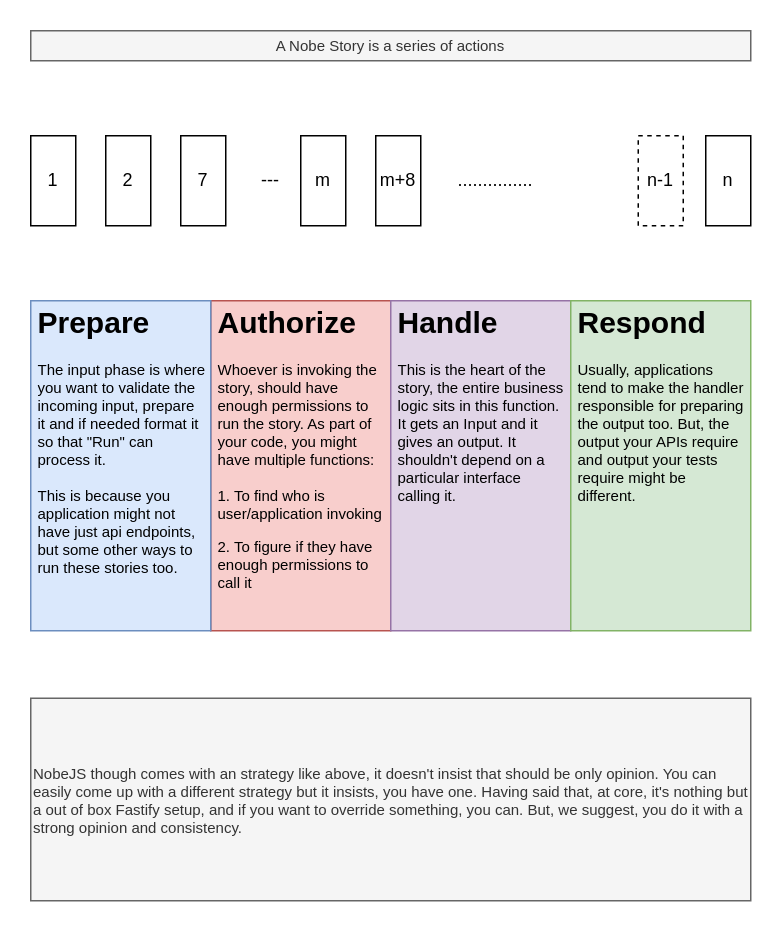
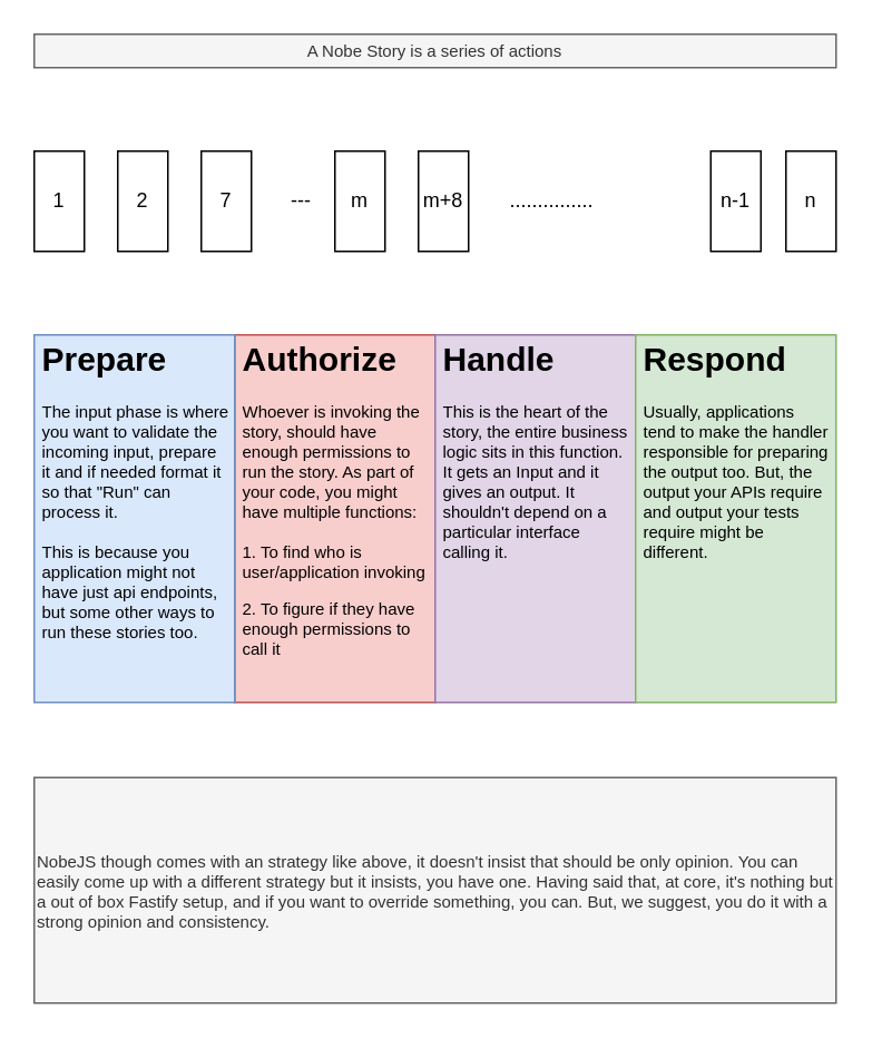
- <mxCell id="6" value="n-1" style="rounded=0;whiteSpace=wrap;html=1;dashed=1;" vertex="1" parent="1"><mxGeometry x="425" y="90" width="30" height="60" as="geometry" /></mxCell>
+ <mxCell id="6" value="n-1" style="rounded=0;whiteSpace=wrap;html=1;" vertex="1" parent="1"><mxGeometry x="425" y="90" width="30" height="60" as="geometry" /></mxCell>
